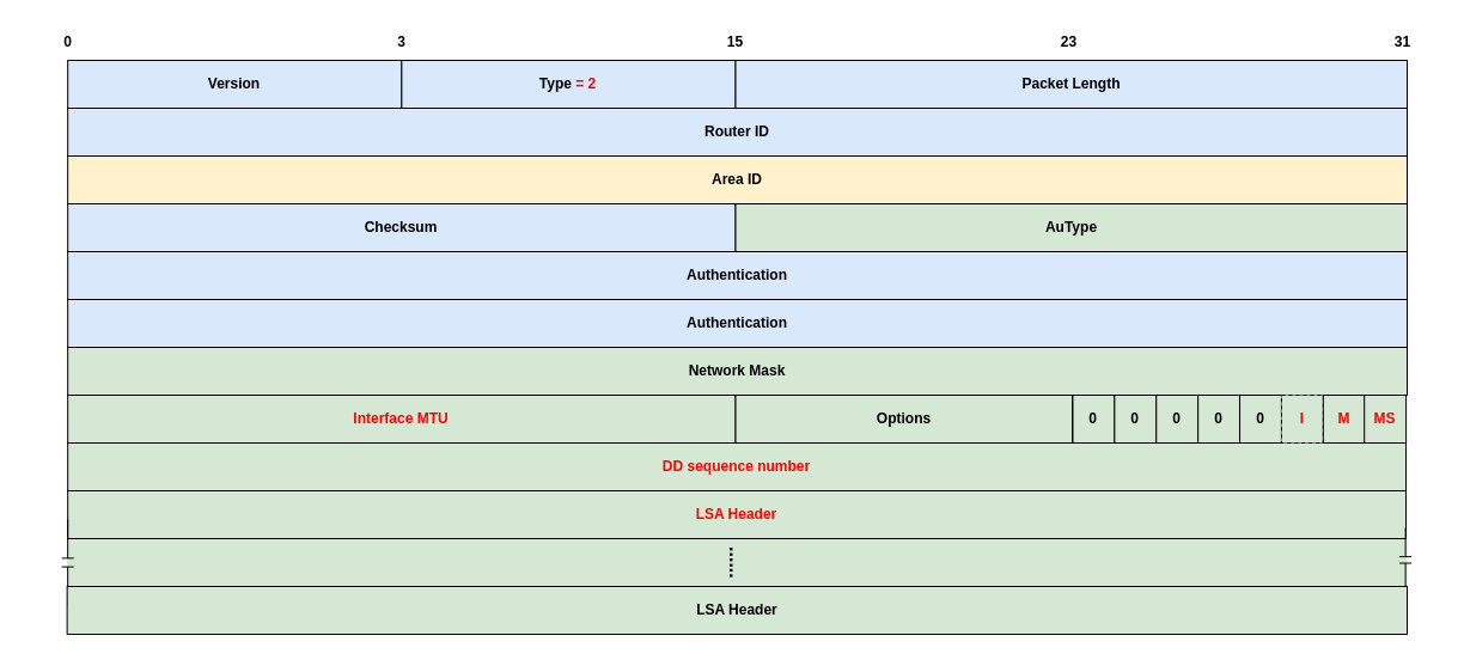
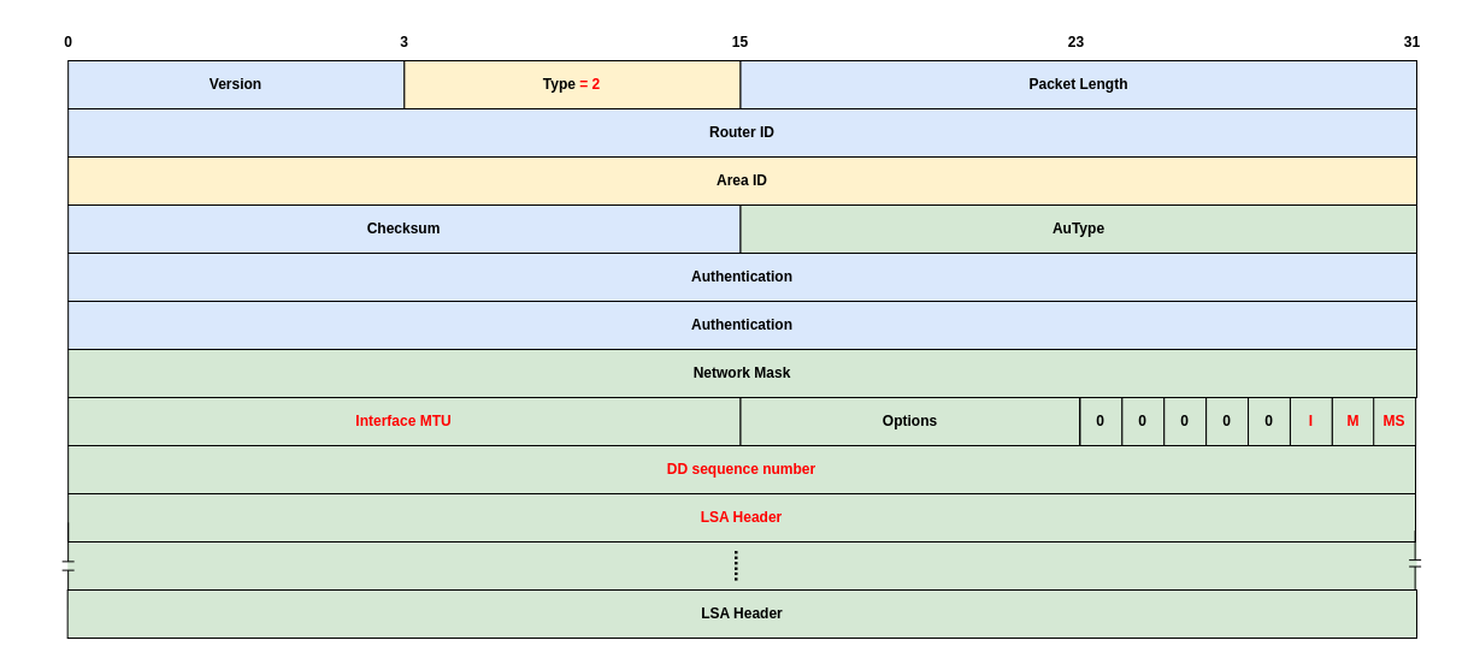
- <mxCell id="4" value="&lt;span&gt;Type &lt;font style=&quot;color: rgb(255, 0, 0);&quot;&gt;= 2&lt;/font&gt;&lt;/span&gt;" style="rounded=0;whiteSpace=wrap;html=1;fillColor=#dae8fc;strokeColor=#000000;fontStyle=1" parent="1" vertex="1"><mxGeometry x="335.341" y="50" width="279.169" height="40" as="geometry" /></mxCell>
+ <mxCell id="4" value="&lt;span&gt;Type &lt;font style=&quot;color: rgb(255, 0, 0);&quot;&gt;= 2&lt;/font&gt;&lt;/span&gt;" style="rounded=0;whiteSpace=wrap;html=1;fillColor=#fff2cc;strokeColor=#000000;fontStyle=1;" parent="1" vertex="1"><mxGeometry x="335.341" y="50" width="279.169" height="40" as="geometry" /></mxCell>
- <mxCell id="33" value="&lt;font style=&quot;color: rgb(255, 0, 0);&quot;&gt;I&lt;/font&gt;" style="rounded=0;whiteSpace=wrap;html=1;fillColor=#d5e8d4;strokeColor=default;fontStyle=1;dashed=1;" parent="27" vertex="1"><mxGeometry x="174.481" width="34.896" height="40" as="geometry" /></mxCell>
+ <mxCell id="33" value="&lt;font style=&quot;color: rgb(255, 0, 0);&quot;&gt;I&lt;/font&gt;" style="rounded=0;whiteSpace=wrap;html=1;fillColor=#d5e8d4;strokeColor=default;fontStyle=1" parent="27" vertex="1"><mxGeometry x="174.481" width="34.896" height="40" as="geometry" /></mxCell>
